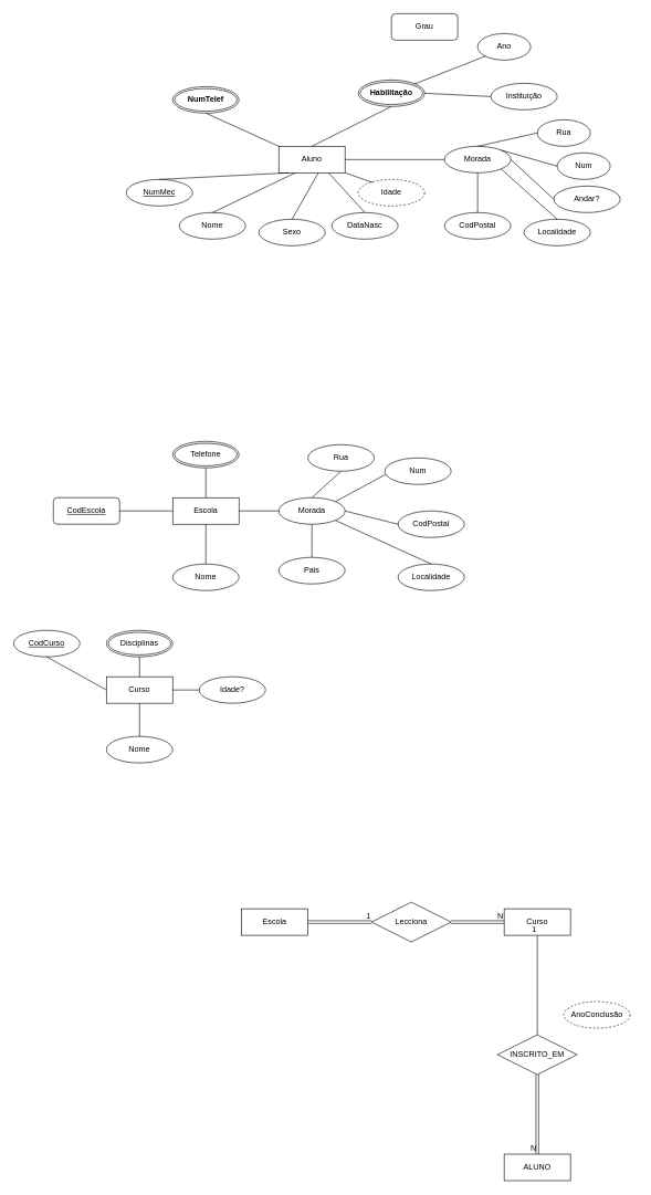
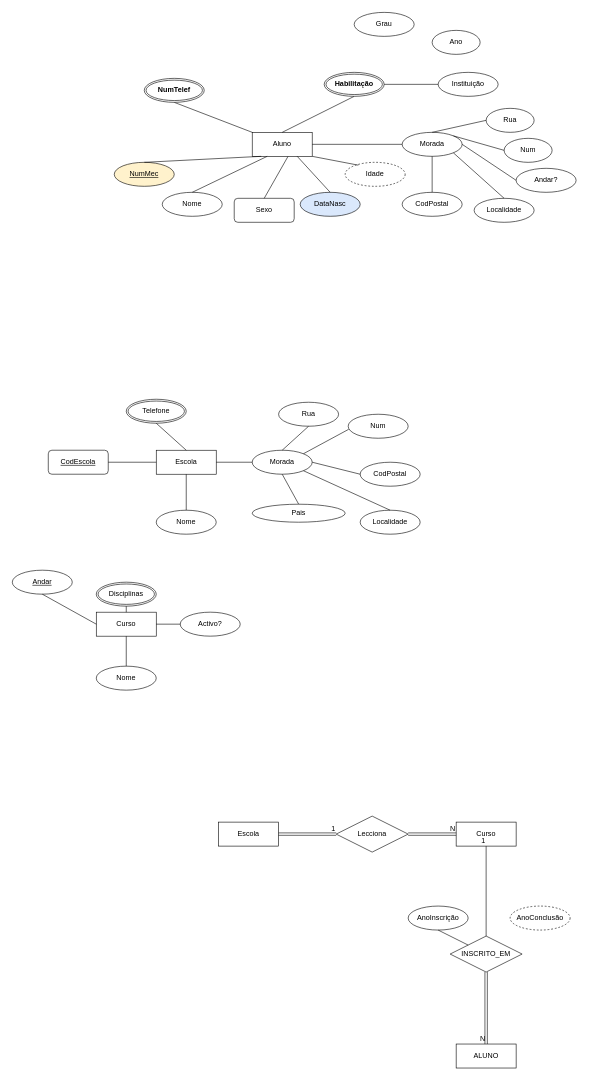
- <mxCell id="15" value="Grau" style="whiteSpace=wrap;html=1;align=center;strokeColor=default;verticalAlign=middle;fontFamily=Helvetica;fontSize=12;fontColor=default;fillColor=default;rounded=1;" parent="1" vertex="1"><mxGeometry x="590" y="20" width="100" height="40" as="geometry" /></mxCell>
+ <mxCell id="15" value="Grau" style="ellipse;whiteSpace=wrap;html=1;align=center;strokeColor=default;verticalAlign=middle;fontFamily=Helvetica;fontSize=12;fontColor=default;fillColor=default;" parent="1" vertex="1"><mxGeometry x="590" y="20" width="100" height="40" as="geometry" /></mxCell>
- <mxCell id="18" value="" style="endArrow=none;html=1;rounded=0;fontFamily=Helvetica;fontSize=12;fontColor=default;exitX=1;exitY=0;exitDx=0;exitDy=0;entryX=0;entryY=1;entryDx=0;entryDy=0;" parent="1" source="14" target="16" edge="1"><mxGeometry relative="1" as="geometry"><mxPoint x="610" y="180" as="sourcePoint" /><mxPoint x="730" y="120" as="targetPoint" /></mxGeometry></mxCell>
- <mxCell id="17" value="Instituição" style="ellipse;whiteSpace=wrap;html=1;align=center;strokeColor=default;verticalAlign=middle;fontFamily=Helvetica;fontSize=12;fontColor=default;fillColor=default;" parent="1" vertex="1"><mxGeometry x="740" y="125" width="100" height="40" as="geometry" /></mxCell>
+ <mxCell id="17" value="Instituição" style="ellipse;whiteSpace=wrap;html=1;align=center;strokeColor=default;verticalAlign=middle;fontFamily=Helvetica;fontSize=12;fontColor=default;fillColor=default;" parent="1" vertex="1"><mxGeometry x="730" y="120" width="100" height="40" as="geometry" /></mxCell>
- <mxCell id="13" value="&lt;b&gt;NumTelef&lt;/b&gt;" style="ellipse;shape=doubleEllipse;margin=3;whiteSpace=wrap;html=1;align=center;strokeColor=default;verticalAlign=middle;fontFamily=Helvetica;fontSize=12;fontColor=default;fillColor=default;" parent="1" vertex="1"><mxGeometry x="260" y="130" width="100" height="40" as="geometry" /></mxCell>
+ <mxCell id="13" value="&lt;b&gt;NumTelef&lt;/b&gt;" style="ellipse;shape=doubleEllipse;margin=3;whiteSpace=wrap;html=1;align=center;strokeColor=default;verticalAlign=middle;fontFamily=Helvetica;fontSize=12;fontColor=default;fillColor=default;" parent="1" vertex="1"><mxGeometry x="240" y="130" width="100" height="40" as="geometry" /></mxCell>
- <mxCell id="3" value="&lt;u&gt;NumMec&lt;/u&gt;" style="ellipse;whiteSpace=wrap;html=1;align=center;" parent="1" vertex="1"><mxGeometry x="190" y="270" width="100" height="40" as="geometry" /></mxCell>
+ <mxCell id="3" value="&lt;u&gt;NumMec&lt;/u&gt;" style="ellipse;whiteSpace=wrap;html=1;align=center;fillColor=#fff2cc;" parent="1" vertex="1"><mxGeometry x="190" y="270" width="100" height="40" as="geometry" /></mxCell>
- <mxCell id="23" value="Idade" style="ellipse;whiteSpace=wrap;html=1;align=center;dashed=1;strokeColor=default;verticalAlign=middle;fontFamily=Helvetica;fontSize=12;fontColor=default;fillColor=default;" parent="1" vertex="1"><mxGeometry x="540" y="270" width="100" height="40" as="geometry" /></mxCell>
+ <mxCell id="23" value="Idade" style="ellipse;whiteSpace=wrap;html=1;align=center;dashed=1;strokeColor=default;verticalAlign=middle;fontFamily=Helvetica;fontSize=12;fontColor=default;fillColor=default;" parent="1" vertex="1"><mxGeometry x="575" y="270" width="100" height="40" as="geometry" /></mxCell>
- <mxCell id="21" value="Andar?" style="ellipse;whiteSpace=wrap;html=1;align=center;strokeColor=default;verticalAlign=middle;fontFamily=Helvetica;fontSize=12;fontColor=default;fillColor=default;" parent="1" vertex="1"><mxGeometry x="835" y="280" width="100" height="40" as="geometry" /></mxCell>
+ <mxCell id="21" value="Andar?" style="ellipse;whiteSpace=wrap;html=1;align=center;strokeColor=default;verticalAlign=middle;fontFamily=Helvetica;fontSize=12;fontColor=default;fillColor=default;" parent="1" vertex="1"><mxGeometry x="860" y="280" width="100" height="40" as="geometry" /></mxCell>
- <mxCell id="6" value="DataNasc" style="ellipse;whiteSpace=wrap;html=1;align=center;" parent="1" vertex="1"><mxGeometry x="500" y="320" width="100" height="40" as="geometry" /></mxCell>
+ <mxCell id="6" value="DataNasc" style="ellipse;whiteSpace=wrap;html=1;align=center;fillColor=#dae8fc;" parent="1" vertex="1"><mxGeometry x="500" y="320" width="100" height="40" as="geometry" /></mxCell>
- <mxCell id="5" value="Sexo" style="ellipse;whiteSpace=wrap;html=1;align=center;" parent="1" vertex="1"><mxGeometry x="390" y="330" width="100" height="40" as="geometry" /></mxCell>
+ <mxCell id="5" value="Sexo" style="whiteSpace=wrap;html=1;align=center;rounded=1;" parent="1" vertex="1"><mxGeometry x="390" y="330" width="100" height="40" as="geometry" /></mxCell>
- <mxCell id="38" value="Telefone" style="ellipse;shape=doubleEllipse;margin=3;whiteSpace=wrap;html=1;align=center;strokeColor=default;verticalAlign=middle;fontFamily=Helvetica;fontSize=12;fontColor=default;fillColor=default;" parent="1" vertex="1"><mxGeometry x="260" y="665" width="100" height="40" as="geometry" /></mxCell>
+ <mxCell id="38" value="Telefone" style="ellipse;shape=doubleEllipse;margin=3;whiteSpace=wrap;html=1;align=center;strokeColor=default;verticalAlign=middle;fontFamily=Helvetica;fontSize=12;fontColor=default;fillColor=default;" parent="1" vertex="1"><mxGeometry x="210" y="665" width="100" height="40" as="geometry" /></mxCell>
- <mxCell id="43" value="Pais" style="ellipse;whiteSpace=wrap;html=1;align=center;strokeColor=default;verticalAlign=middle;fontFamily=Helvetica;fontSize=12;fontColor=default;fillColor=default;" parent="1" vertex="1"><mxGeometry x="420" y="840" width="100" height="40" as="geometry" /></mxCell>
+ <mxCell id="43" value="Pais" style="ellipse;whiteSpace=wrap;html=1;align=center;strokeColor=default;verticalAlign=middle;fontFamily=Helvetica;fontSize=12;fontColor=default;fillColor=default;" parent="1" vertex="1"><mxGeometry x="420" y="840" width="155" height="30" as="geometry" /></mxCell>
- <mxCell id="47" value="CodCurso" style="ellipse;whiteSpace=wrap;html=1;align=center;fontStyle=4;strokeColor=default;verticalAlign=middle;fontFamily=Helvetica;fontSize=12;fontColor=default;fillColor=default;" parent="1" vertex="1"><mxGeometry x="20" y="950" width="100" height="40" as="geometry" /></mxCell>
+ <mxCell id="47" value="Andar" style="ellipse;whiteSpace=wrap;html=1;align=center;fontStyle=4;strokeColor=default;verticalAlign=middle;fontFamily=Helvetica;fontSize=12;fontColor=default;fillColor=default;" parent="1" vertex="1"><mxGeometry x="20" y="950" width="100" height="40" as="geometry" /></mxCell>
- <mxCell id="49" value="Disciplinas" style="ellipse;shape=doubleEllipse;margin=3;whiteSpace=wrap;html=1;align=center;strokeColor=default;verticalAlign=middle;fontFamily=Helvetica;fontSize=12;fontColor=default;fillColor=default;" parent="1" vertex="1"><mxGeometry x="160" y="950" width="100" height="40" as="geometry" /></mxCell>
+ <mxCell id="49" value="Disciplinas" style="ellipse;shape=doubleEllipse;margin=3;whiteSpace=wrap;html=1;align=center;strokeColor=default;verticalAlign=middle;fontFamily=Helvetica;fontSize=12;fontColor=default;fillColor=default;" parent="1" vertex="1"><mxGeometry x="160" y="970" width="100" height="40" as="geometry" /></mxCell>
- <mxCell id="57" value="Idade?" style="ellipse;whiteSpace=wrap;html=1;align=center;strokeColor=default;verticalAlign=middle;fontFamily=Helvetica;fontSize=12;fontColor=default;fillColor=default;" parent="1" vertex="1"><mxGeometry x="300" y="1020" width="100" height="40" as="geometry" /></mxCell>
+ <mxCell id="57" value="Activo?" style="ellipse;whiteSpace=wrap;html=1;align=center;strokeColor=default;verticalAlign=middle;fontFamily=Helvetica;fontSize=12;fontColor=default;fillColor=default;" parent="1" vertex="1"><mxGeometry x="300" y="1020" width="100" height="40" as="geometry" /></mxCell>
+ <mxCell id="67" value="AnoInscrição" style="ellipse;whiteSpace=wrap;html=1;align=center;" vertex="1" parent="1"><mxGeometry x="680" y="1510" width="100" height="40" as="geometry" /></mxCell>
+ <mxCell id="69" value="" style="endArrow=none;html=1;rounded=0;exitX=0.5;exitY=1;exitDx=0;exitDy=0;entryX=0;entryY=0;entryDx=0;entryDy=0;" edge="1" parent="1" source="67" target="65"><mxGeometry relative="1" as="geometry"><mxPoint x="530" y="1670" as="sourcePoint" /><mxPoint x="690" y="1670" as="targetPoint" /></mxGeometry></mxCell>
